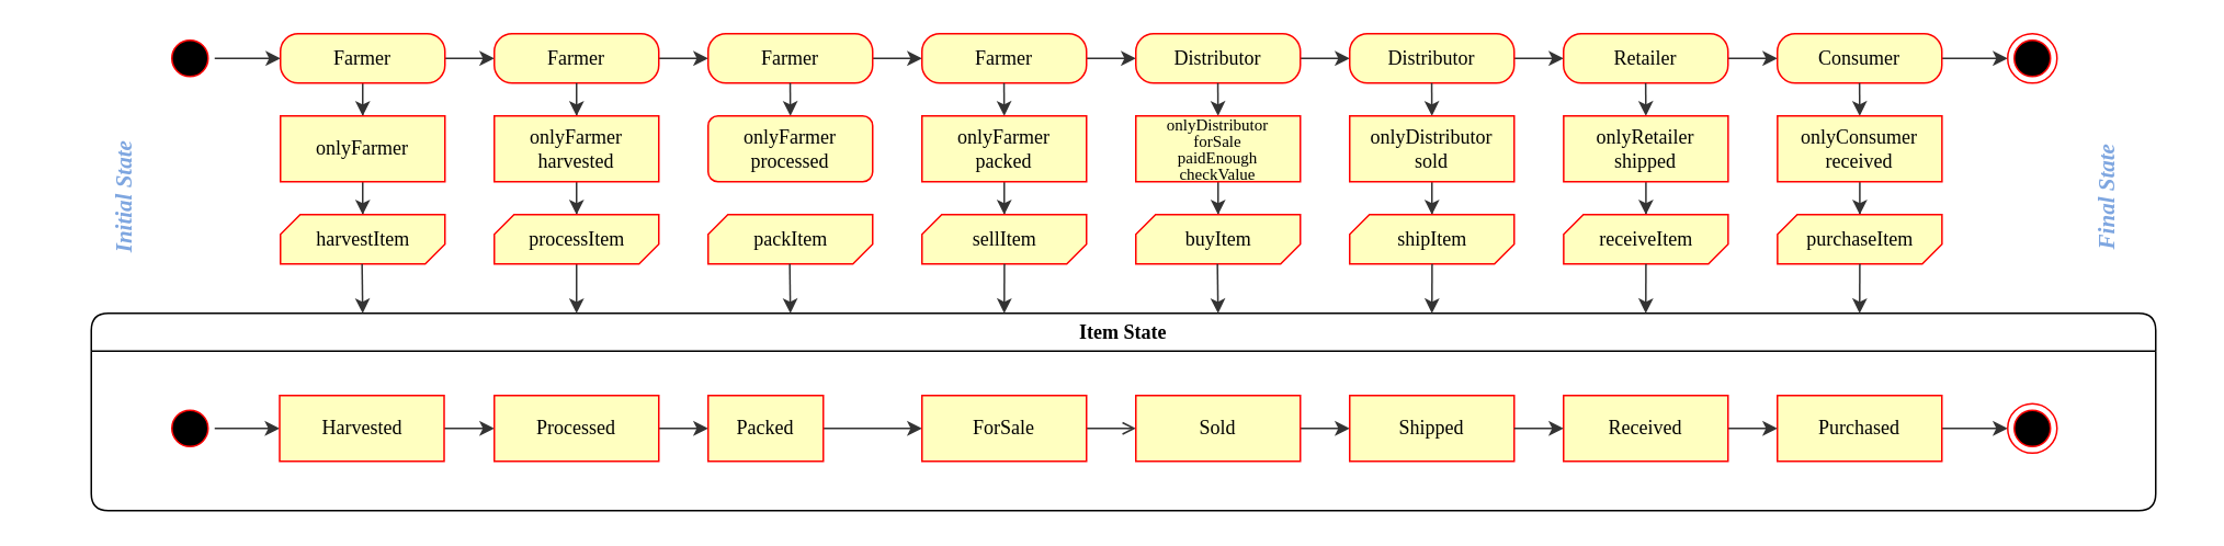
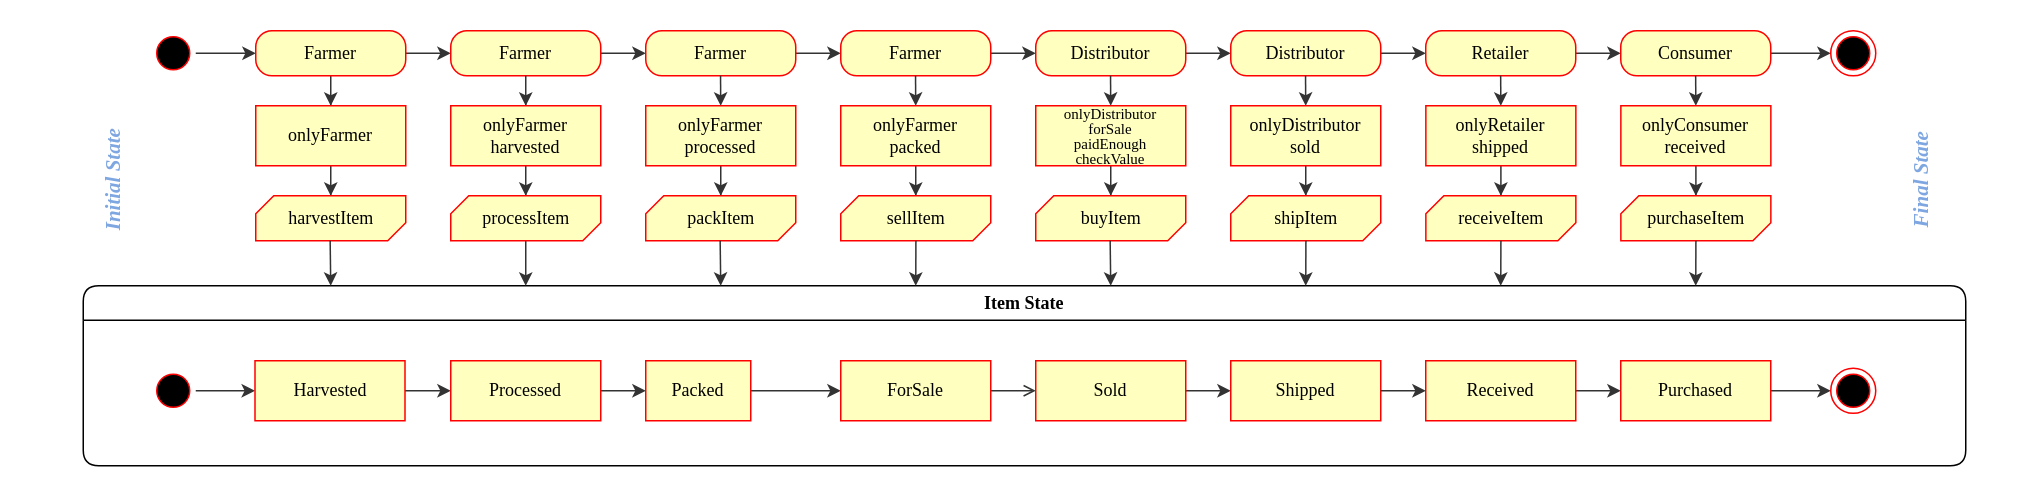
- <mxCell id="54" value="&lt;div&gt;onlyFarmer&lt;/div&gt;&lt;div&gt;processed&lt;br&gt;&lt;/div&gt;" style="whiteSpace=wrap;html=1;glass=0;fillColor=#FFFFC0;strokeColor=#FF0000;fontFamily=Verdana;rounded=1;" vertex="1" parent="1"><mxGeometry x="430" y="70" width="100" height="40" as="geometry" /></mxCell>
+ <mxCell id="54" value="&lt;div&gt;onlyFarmer&lt;/div&gt;&lt;div&gt;processed&lt;br&gt;&lt;/div&gt;" style="rounded=0;whiteSpace=wrap;html=1;glass=0;fillColor=#FFFFC0;strokeColor=#FF0000;fontFamily=Verdana;" vertex="1" parent="1"><mxGeometry x="430" y="70" width="100" height="40" as="geometry" /></mxCell>
+ <mxCell id="53" style="edgeStyle=orthogonalEdgeStyle;rounded=0;orthogonalLoop=1;jettySize=auto;html=1;strokeColor=#333333;fontFamily=Verdana;fontColor=#000000;" edge="1" parent="1" source="54" target="55"><mxGeometry relative="1" as="geometry" /></mxCell>
